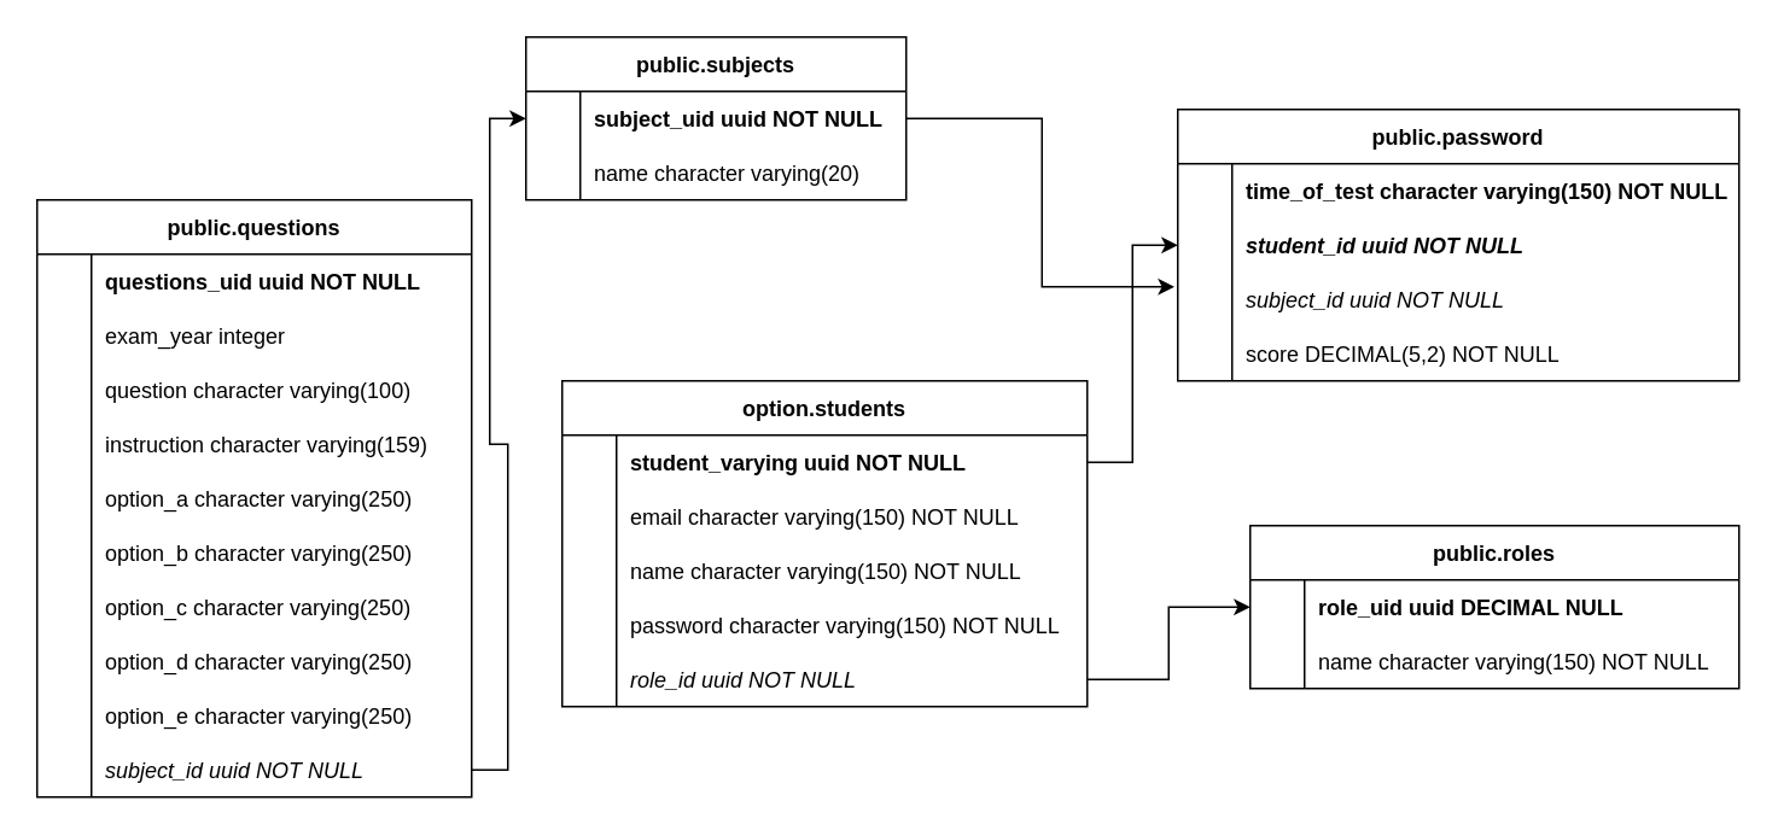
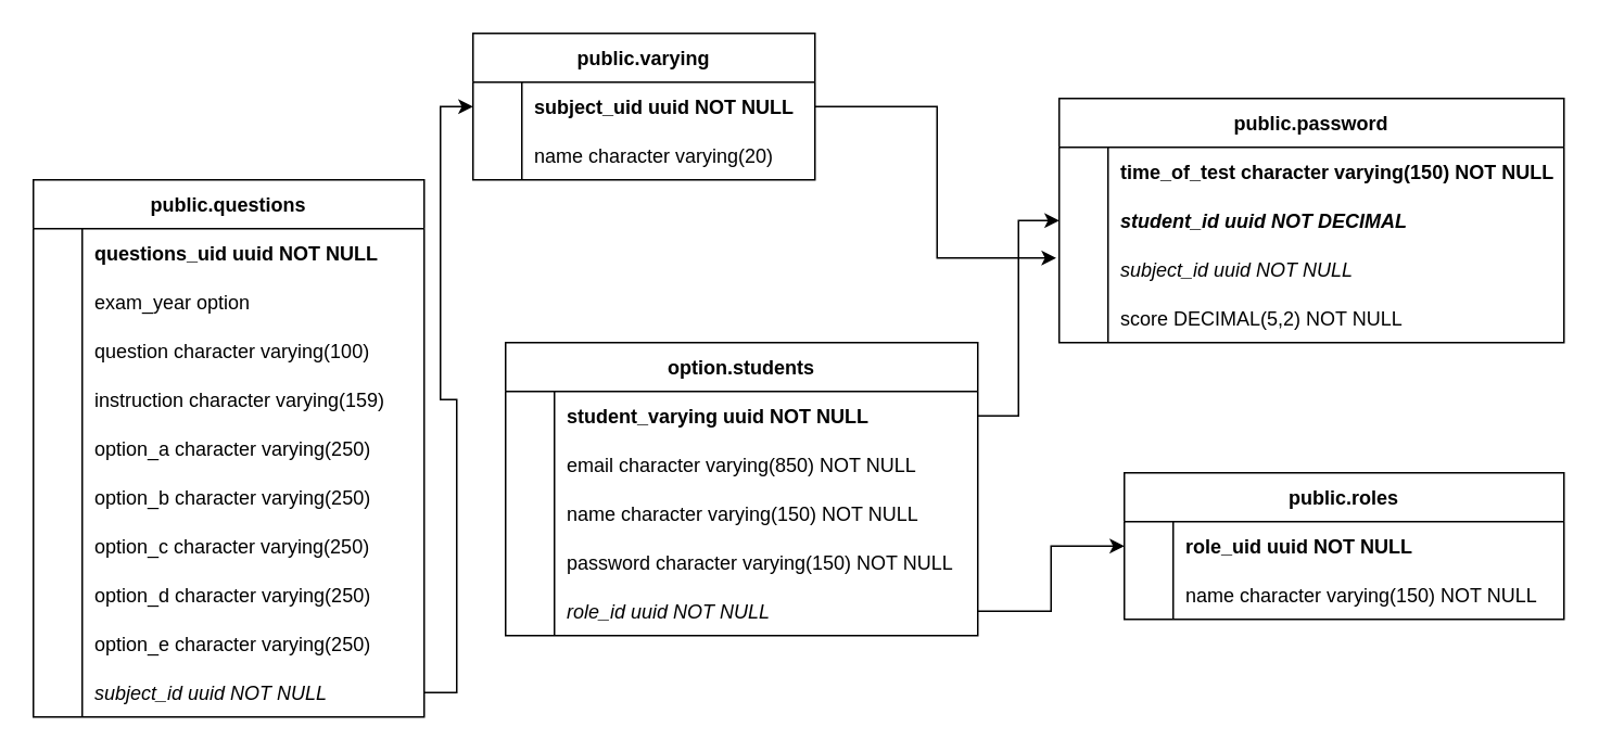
- <mxCell id="69" value="public.subjects" style="shape=table;startSize=30;container=1;collapsible=1;childLayout=tableLayout;fixedRows=1;rowLines=0;fontStyle=1;align=center;resizeLast=1;" vertex="1" parent="1"><mxGeometry x="290" y="20" width="210" height="90" as="geometry" /></mxCell>
+ <mxCell id="69" value="public.varying" style="shape=table;startSize=30;container=1;collapsible=1;childLayout=tableLayout;fixedRows=1;rowLines=0;fontStyle=1;align=center;resizeLast=1;" vertex="1" parent="1"><mxGeometry x="290" y="20" width="210" height="90" as="geometry" /></mxCell>
- <mxCell id="55" value="student_id uuid NOT NULL" style="shape=partialRectangle;overflow=hidden;connectable=0;fillColor=none;align=left;strokeColor=inherit;top=0;left=0;bottom=0;right=0;spacingLeft=6;fontStyle=3" vertex="1" parent="53"><mxGeometry x="30" width="280" height="30" as="geometry"><mxRectangle width="280" height="30" as="alternateBounds" /></mxGeometry></mxCell>
+ <mxCell id="55" value="student_id uuid NOT DECIMAL" style="shape=partialRectangle;overflow=hidden;connectable=0;fillColor=none;align=left;strokeColor=inherit;top=0;left=0;bottom=0;right=0;spacingLeft=6;fontStyle=3" vertex="1" parent="53"><mxGeometry x="30" width="280" height="30" as="geometry"><mxRectangle width="280" height="30" as="alternateBounds" /></mxGeometry></mxCell>
- <mxCell id="8" value="exam_year integer" style="shape=partialRectangle;overflow=hidden;connectable=0;fillColor=none;align=left;strokeColor=inherit;top=0;left=0;bottom=0;right=0;spacingLeft=6;" vertex="1" parent="6"><mxGeometry x="30" width="210" height="30" as="geometry"><mxRectangle width="210" height="30" as="alternateBounds" /></mxGeometry></mxCell>
+ <mxCell id="8" value="exam_year option" style="shape=partialRectangle;overflow=hidden;connectable=0;fillColor=none;align=left;strokeColor=inherit;top=0;left=0;bottom=0;right=0;spacingLeft=6;" vertex="1" parent="6"><mxGeometry x="30" width="210" height="30" as="geometry"><mxRectangle width="210" height="30" as="alternateBounds" /></mxGeometry></mxCell>
- <mxCell id="39" value="email character varying(150) NOT NULL" style="shape=partialRectangle;overflow=hidden;connectable=0;fillColor=none;align=left;strokeColor=inherit;top=0;left=0;bottom=0;right=0;spacingLeft=6;" vertex="1" parent="37"><mxGeometry x="30" width="260" height="30" as="geometry"><mxRectangle width="260" height="30" as="alternateBounds" /></mxGeometry></mxCell>
+ <mxCell id="39" value="email character varying(850) NOT NULL" style="shape=partialRectangle;overflow=hidden;connectable=0;fillColor=none;align=left;strokeColor=inherit;top=0;left=0;bottom=0;right=0;spacingLeft=6;" vertex="1" parent="37"><mxGeometry x="30" width="260" height="30" as="geometry"><mxRectangle width="260" height="30" as="alternateBounds" /></mxGeometry></mxCell>
- <mxCell id="65" value="role_uid uuid DECIMAL NULL" style="shape=partialRectangle;overflow=hidden;connectable=0;fillColor=none;align=left;strokeColor=inherit;top=0;left=0;bottom=0;right=0;spacingLeft=6;fontStyle=1" vertex="1" parent="63"><mxGeometry x="30" width="240" height="30" as="geometry"><mxRectangle width="240" height="30" as="alternateBounds" /></mxGeometry></mxCell>
+ <mxCell id="65" value="role_uid uuid NOT NULL" style="shape=partialRectangle;overflow=hidden;connectable=0;fillColor=none;align=left;strokeColor=inherit;top=0;left=0;bottom=0;right=0;spacingLeft=6;fontStyle=1" vertex="1" parent="63"><mxGeometry x="30" width="240" height="30" as="geometry"><mxRectangle width="240" height="30" as="alternateBounds" /></mxGeometry></mxCell>
